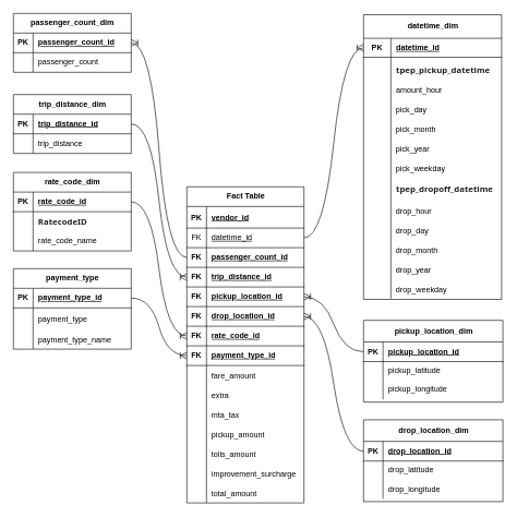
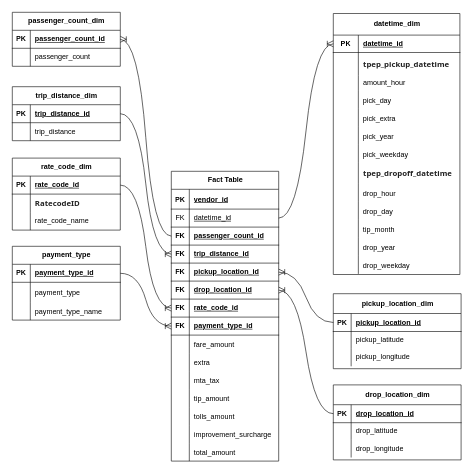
- <mxCell id="65" value="pick_month" style="shape=partialRectangle;connectable=0;fillColor=none;top=0;left=0;bottom=0;right=0;align=left;spacingLeft=6;overflow=hidden;" parent="63" vertex="1"><mxGeometry x="41.75" width="169.25" height="30" as="geometry"><mxRectangle width="169.25" height="30" as="alternateBounds" /></mxGeometry></mxCell>
+ <mxCell id="65" value="pick_extra" style="shape=partialRectangle;connectable=0;fillColor=none;top=0;left=0;bottom=0;right=0;align=left;spacingLeft=6;overflow=hidden;" parent="63" vertex="1"><mxGeometry x="41.75" width="169.25" height="30" as="geometry"><mxRectangle width="169.25" height="30" as="alternateBounds" /></mxGeometry></mxCell>
- <mxCell id="83" value="drop_month" style="shape=partialRectangle;connectable=0;fillColor=none;top=0;left=0;bottom=0;right=0;align=left;spacingLeft=6;overflow=hidden;" parent="81" vertex="1"><mxGeometry x="41.75" width="169.25" height="30" as="geometry"><mxRectangle width="169.25" height="30" as="alternateBounds" /></mxGeometry></mxCell>
+ <mxCell id="83" value="tip_month" style="shape=partialRectangle;connectable=0;fillColor=none;top=0;left=0;bottom=0;right=0;align=left;spacingLeft=6;overflow=hidden;" parent="81" vertex="1"><mxGeometry x="41.75" width="169.25" height="30" as="geometry"><mxRectangle width="169.25" height="30" as="alternateBounds" /></mxGeometry></mxCell>
- <mxCell id="38" value="pickup_amount" style="shape=partialRectangle;connectable=0;fillColor=none;top=0;left=0;bottom=0;right=0;align=left;spacingLeft=6;overflow=hidden;" vertex="1" parent="36"><mxGeometry x="30" width="149" height="30" as="geometry"><mxRectangle width="149" height="30" as="alternateBounds" /></mxGeometry></mxCell>
+ <mxCell id="38" value="tip_amount" style="shape=partialRectangle;connectable=0;fillColor=none;top=0;left=0;bottom=0;right=0;align=left;spacingLeft=6;overflow=hidden;" vertex="1" parent="36"><mxGeometry x="30" width="149" height="30" as="geometry"><mxRectangle width="149" height="30" as="alternateBounds" /></mxGeometry></mxCell>
